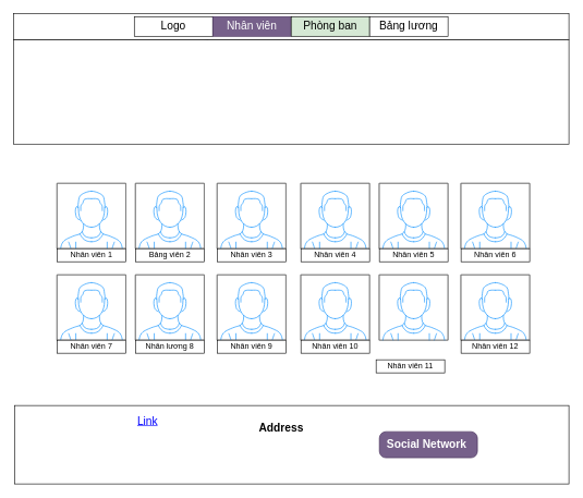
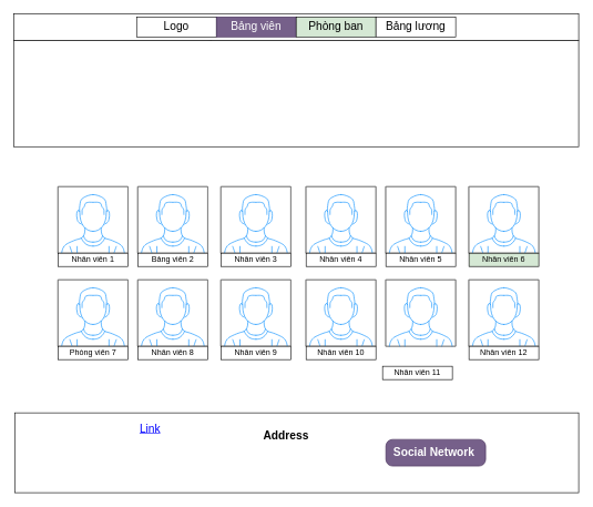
- <mxCell id="7" value="Nhân viên" style="rounded=0;whiteSpace=wrap;html=1;fontSize=17;strokeWidth=1;fillColor=#76608a;fontColor=#ffffff;strokeColor=#432D57;" vertex="1" parent="1"><mxGeometry x="325" y="25" width="120" height="30" as="geometry" /></mxCell>
+ <mxCell id="7" value="Bảng viên" style="rounded=0;whiteSpace=wrap;html=1;fontSize=17;strokeWidth=1;fillColor=#76608a;fontColor=#ffffff;strokeColor=#432D57;" vertex="1" parent="1"><mxGeometry x="325" y="25" width="120" height="30" as="geometry" /></mxCell>
- <mxCell id="23" value="Nhân viên 6" style="rounded=0;whiteSpace=wrap;html=1;" vertex="1" parent="1"><mxGeometry x="705" y="380" width="105" height="20" as="geometry" /></mxCell>
+ <mxCell id="23" value="Nhân viên 6" style="rounded=0;whiteSpace=wrap;html=1;fillColor=#d5e8d4;" vertex="1" parent="1"><mxGeometry x="705" y="380" width="105" height="20" as="geometry" /></mxCell>
- <mxCell id="27" value="Nhân viên 7" style="rounded=0;whiteSpace=wrap;html=1;" vertex="1" parent="1"><mxGeometry x="87" y="520" width="105" height="20" as="geometry" /></mxCell>
+ <mxCell id="27" value="Phòng viên 7" style="rounded=0;whiteSpace=wrap;html=1;" vertex="1" parent="1"><mxGeometry x="87" y="520" width="105" height="20" as="geometry" /></mxCell>
- <mxCell id="29" value="Nhân lương 8" style="rounded=0;whiteSpace=wrap;html=1;" vertex="1" parent="1"><mxGeometry x="207" y="520" width="105" height="20" as="geometry" /></mxCell>
+ <mxCell id="29" value="Nhân viên 8" style="rounded=0;whiteSpace=wrap;html=1;" vertex="1" parent="1"><mxGeometry x="207" y="520" width="105" height="20" as="geometry" /></mxCell>
